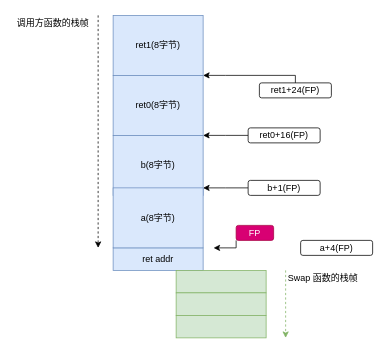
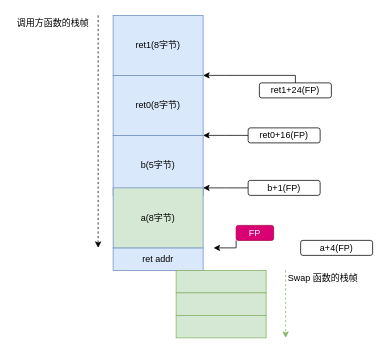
- <mxCell id="8" value="b(8字节)" style="rounded=0;whiteSpace=wrap;html=1;fillColor=#dae8fc;strokeColor=#6c8ebf;" parent="1" vertex="1"><mxGeometry x="150" y="180" width="120" height="80" as="geometry" /></mxCell>
+ <mxCell id="8" value="b(5字节)" style="rounded=0;whiteSpace=wrap;html=1;fillColor=#dae8fc;strokeColor=#6c8ebf;" parent="1" vertex="1"><mxGeometry x="150" y="180" width="120" height="80" as="geometry" /></mxCell>
- <mxCell id="9" value="a(8字节)" style="rounded=0;whiteSpace=wrap;html=1;fillColor=#dae8fc;strokeColor=#6c8ebf;" parent="1" vertex="1"><mxGeometry x="150" y="250" width="120" height="80" as="geometry" /></mxCell>
+ <mxCell id="9" value="a(8字节)" style="rounded=0;whiteSpace=wrap;html=1;fillColor=#d5e8d4;strokeColor=#6c8ebf;" parent="1" vertex="1"><mxGeometry x="150" y="250" width="120" height="80" as="geometry" /></mxCell>
